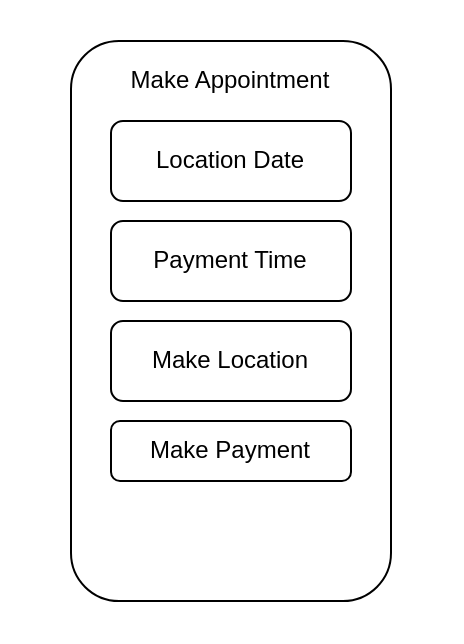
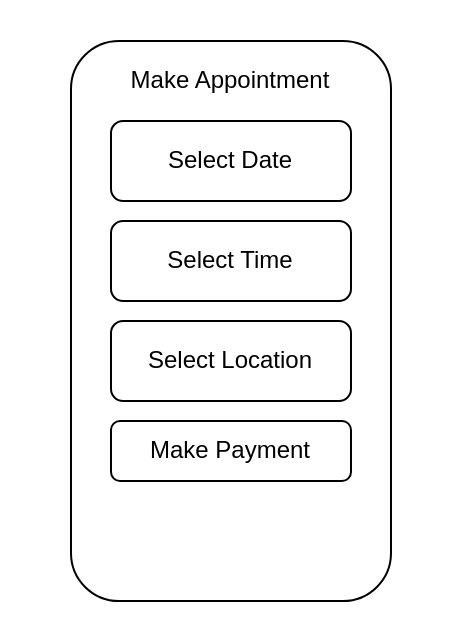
- <mxCell id="4" value="Location Date" style="rounded=1;whiteSpace=wrap;html=1;" vertex="1" parent="1"><mxGeometry x="55" y="60" width="120" height="40" as="geometry" /></mxCell>
+ <mxCell id="4" value="Select Date" style="rounded=1;whiteSpace=wrap;html=1;" vertex="1" parent="1"><mxGeometry x="55" y="60" width="120" height="40" as="geometry" /></mxCell>
- <mxCell id="5" value="Payment Time" style="rounded=1;whiteSpace=wrap;html=1;" vertex="1" parent="1"><mxGeometry x="55" y="110" width="120" height="40" as="geometry" /></mxCell>
+ <mxCell id="5" value="Select Time" style="rounded=1;whiteSpace=wrap;html=1;" vertex="1" parent="1"><mxGeometry x="55" y="110" width="120" height="40" as="geometry" /></mxCell>
- <mxCell id="6" value="Make Location" style="rounded=1;whiteSpace=wrap;html=1;" vertex="1" parent="1"><mxGeometry x="55" y="160" width="120" height="40" as="geometry" /></mxCell>
+ <mxCell id="6" value="Select Location" style="rounded=1;whiteSpace=wrap;html=1;" vertex="1" parent="1"><mxGeometry x="55" y="160" width="120" height="40" as="geometry" /></mxCell>
